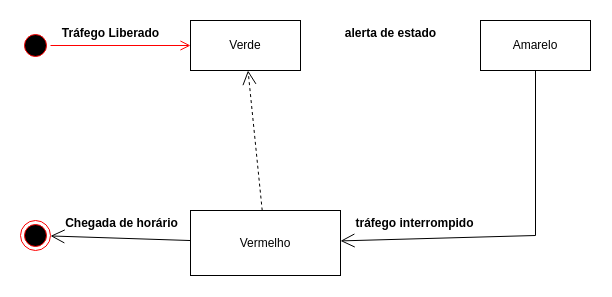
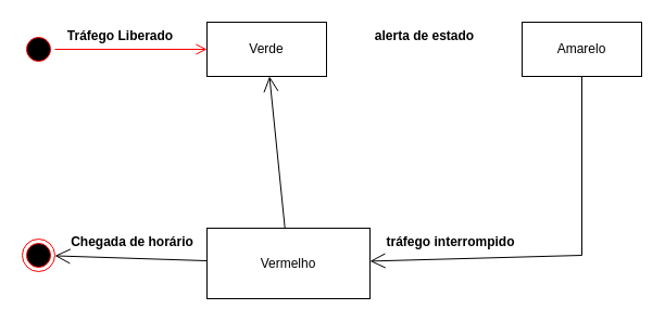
- <mxCell id="14" value="" style="endArrow=open;endFill=1;endSize=12;html=1;rounded=0;dashed=1;" edge="1" parent="1" source="7" target="5"><mxGeometry width="160" relative="1" as="geometry"><mxPoint x="200" y="200" as="sourcePoint" /><mxPoint x="360" y="200" as="targetPoint" /></mxGeometry></mxCell>
+ <mxCell id="14" value="" style="endArrow=open;endFill=1;endSize=12;html=1;rounded=0;" edge="1" parent="1" source="7" target="5"><mxGeometry width="160" relative="1" as="geometry"><mxPoint x="200" y="200" as="sourcePoint" /><mxPoint x="360" y="200" as="targetPoint" /></mxGeometry></mxCell>
